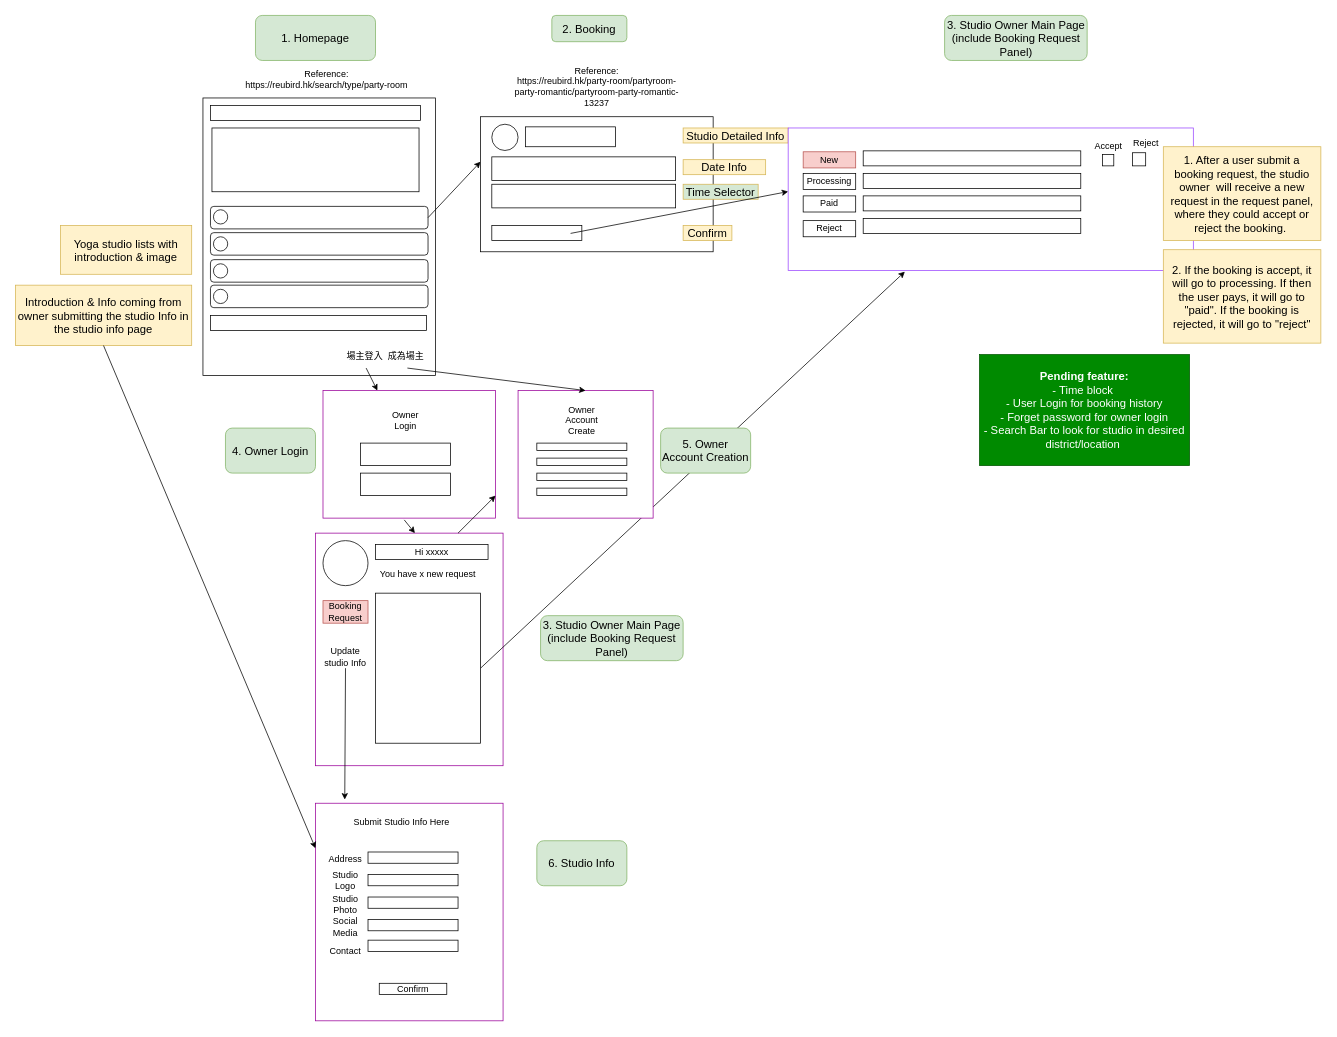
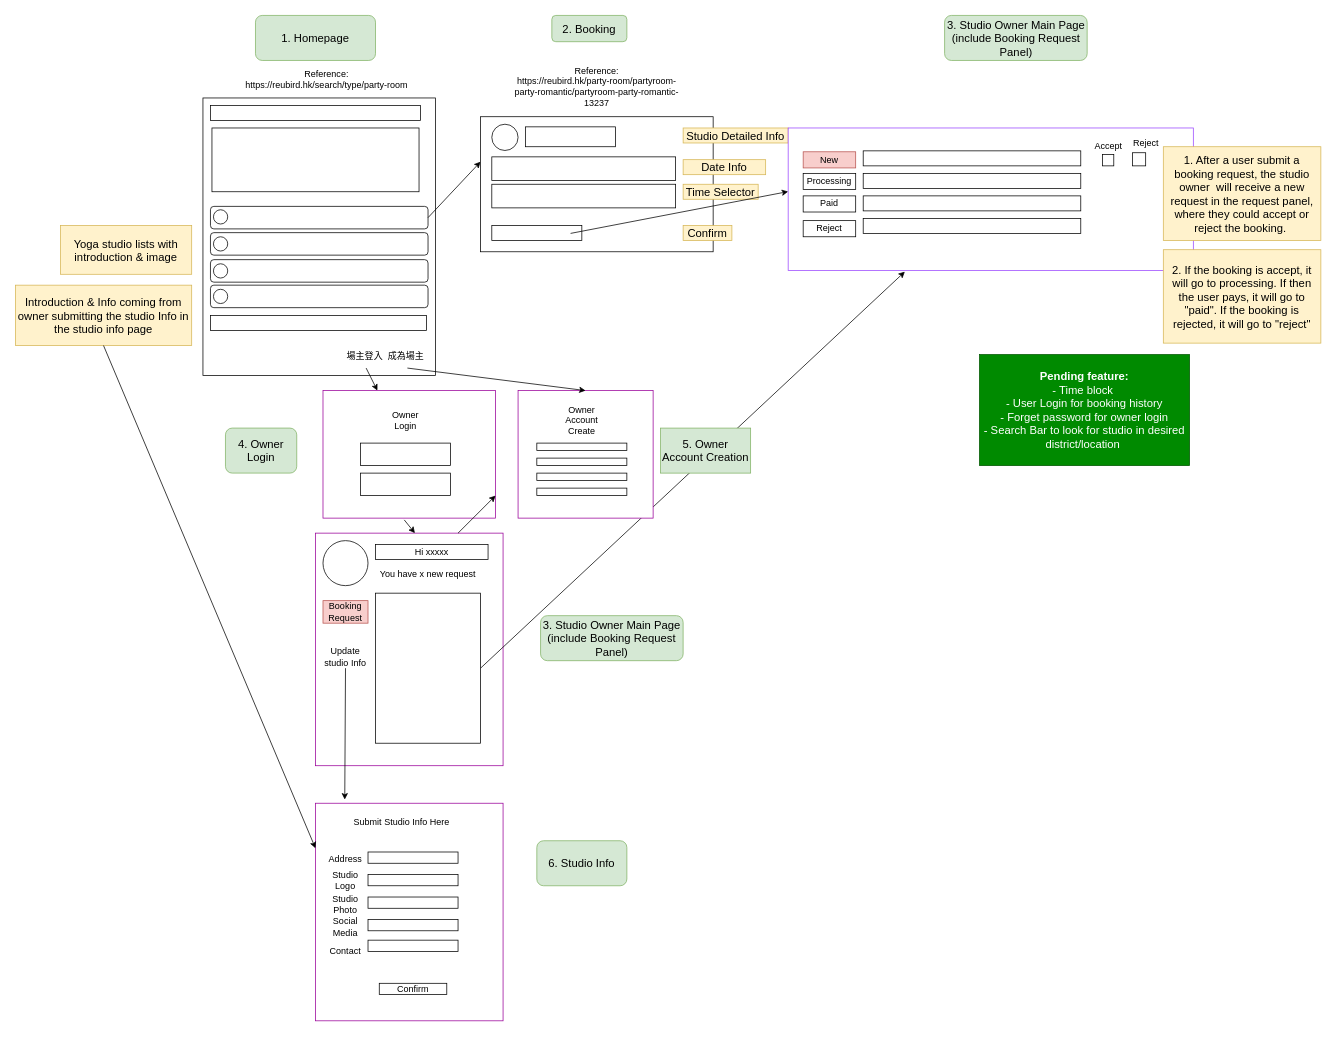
- <mxCell id="20" value="&lt;font style=&quot;font-size: 15px;&quot;&gt;Time Selector&lt;/font&gt;" style="rounded=0;whiteSpace=wrap;html=1;fillColor=#d5e8d4;strokeColor=#d6b656;fontSize=15;" parent="1" vertex="1"><mxGeometry x="910" y="245" width="100" height="20" as="geometry" /></mxCell>
+ <mxCell id="20" value="&lt;font style=&quot;font-size: 15px;&quot;&gt;Time Selector&lt;/font&gt;" style="rounded=0;whiteSpace=wrap;html=1;fillColor=#fff2cc;strokeColor=#d6b656;fontSize=15;" parent="1" vertex="1"><mxGeometry x="910" y="245" width="100" height="20" as="geometry" /></mxCell>
- <mxCell id="58" value="4. Owner Login" style="rounded=1;whiteSpace=wrap;html=1;fillColor=#d5e8d4;strokeColor=#82b366;fontSize=15;" parent="1" vertex="1"><mxGeometry x="300" y="570" width="120" height="60" as="geometry" /></mxCell>
+ <mxCell id="58" value="4. Owner Login" style="rounded=1;whiteSpace=wrap;html=1;fillColor=#d5e8d4;strokeColor=#82b366;fontSize=15;" parent="1" vertex="1"><mxGeometry x="300" y="570" width="95" height="60" as="geometry" /></mxCell>
- <mxCell id="65" value="5. Owner Account Creation" style="rounded=1;whiteSpace=wrap;html=1;fillColor=#d5e8d4;strokeColor=#82b366;fontSize=15;" parent="1" vertex="1"><mxGeometry x="880" y="570" width="120" height="60" as="geometry" /></mxCell>
+ <mxCell id="65" value="5. Owner Account Creation" style="whiteSpace=wrap;html=1;fillColor=#d5e8d4;strokeColor=#82b366;fontSize=15;rounded=0;" parent="1" vertex="1"><mxGeometry x="880" y="570" width="120" height="60" as="geometry" /></mxCell>
